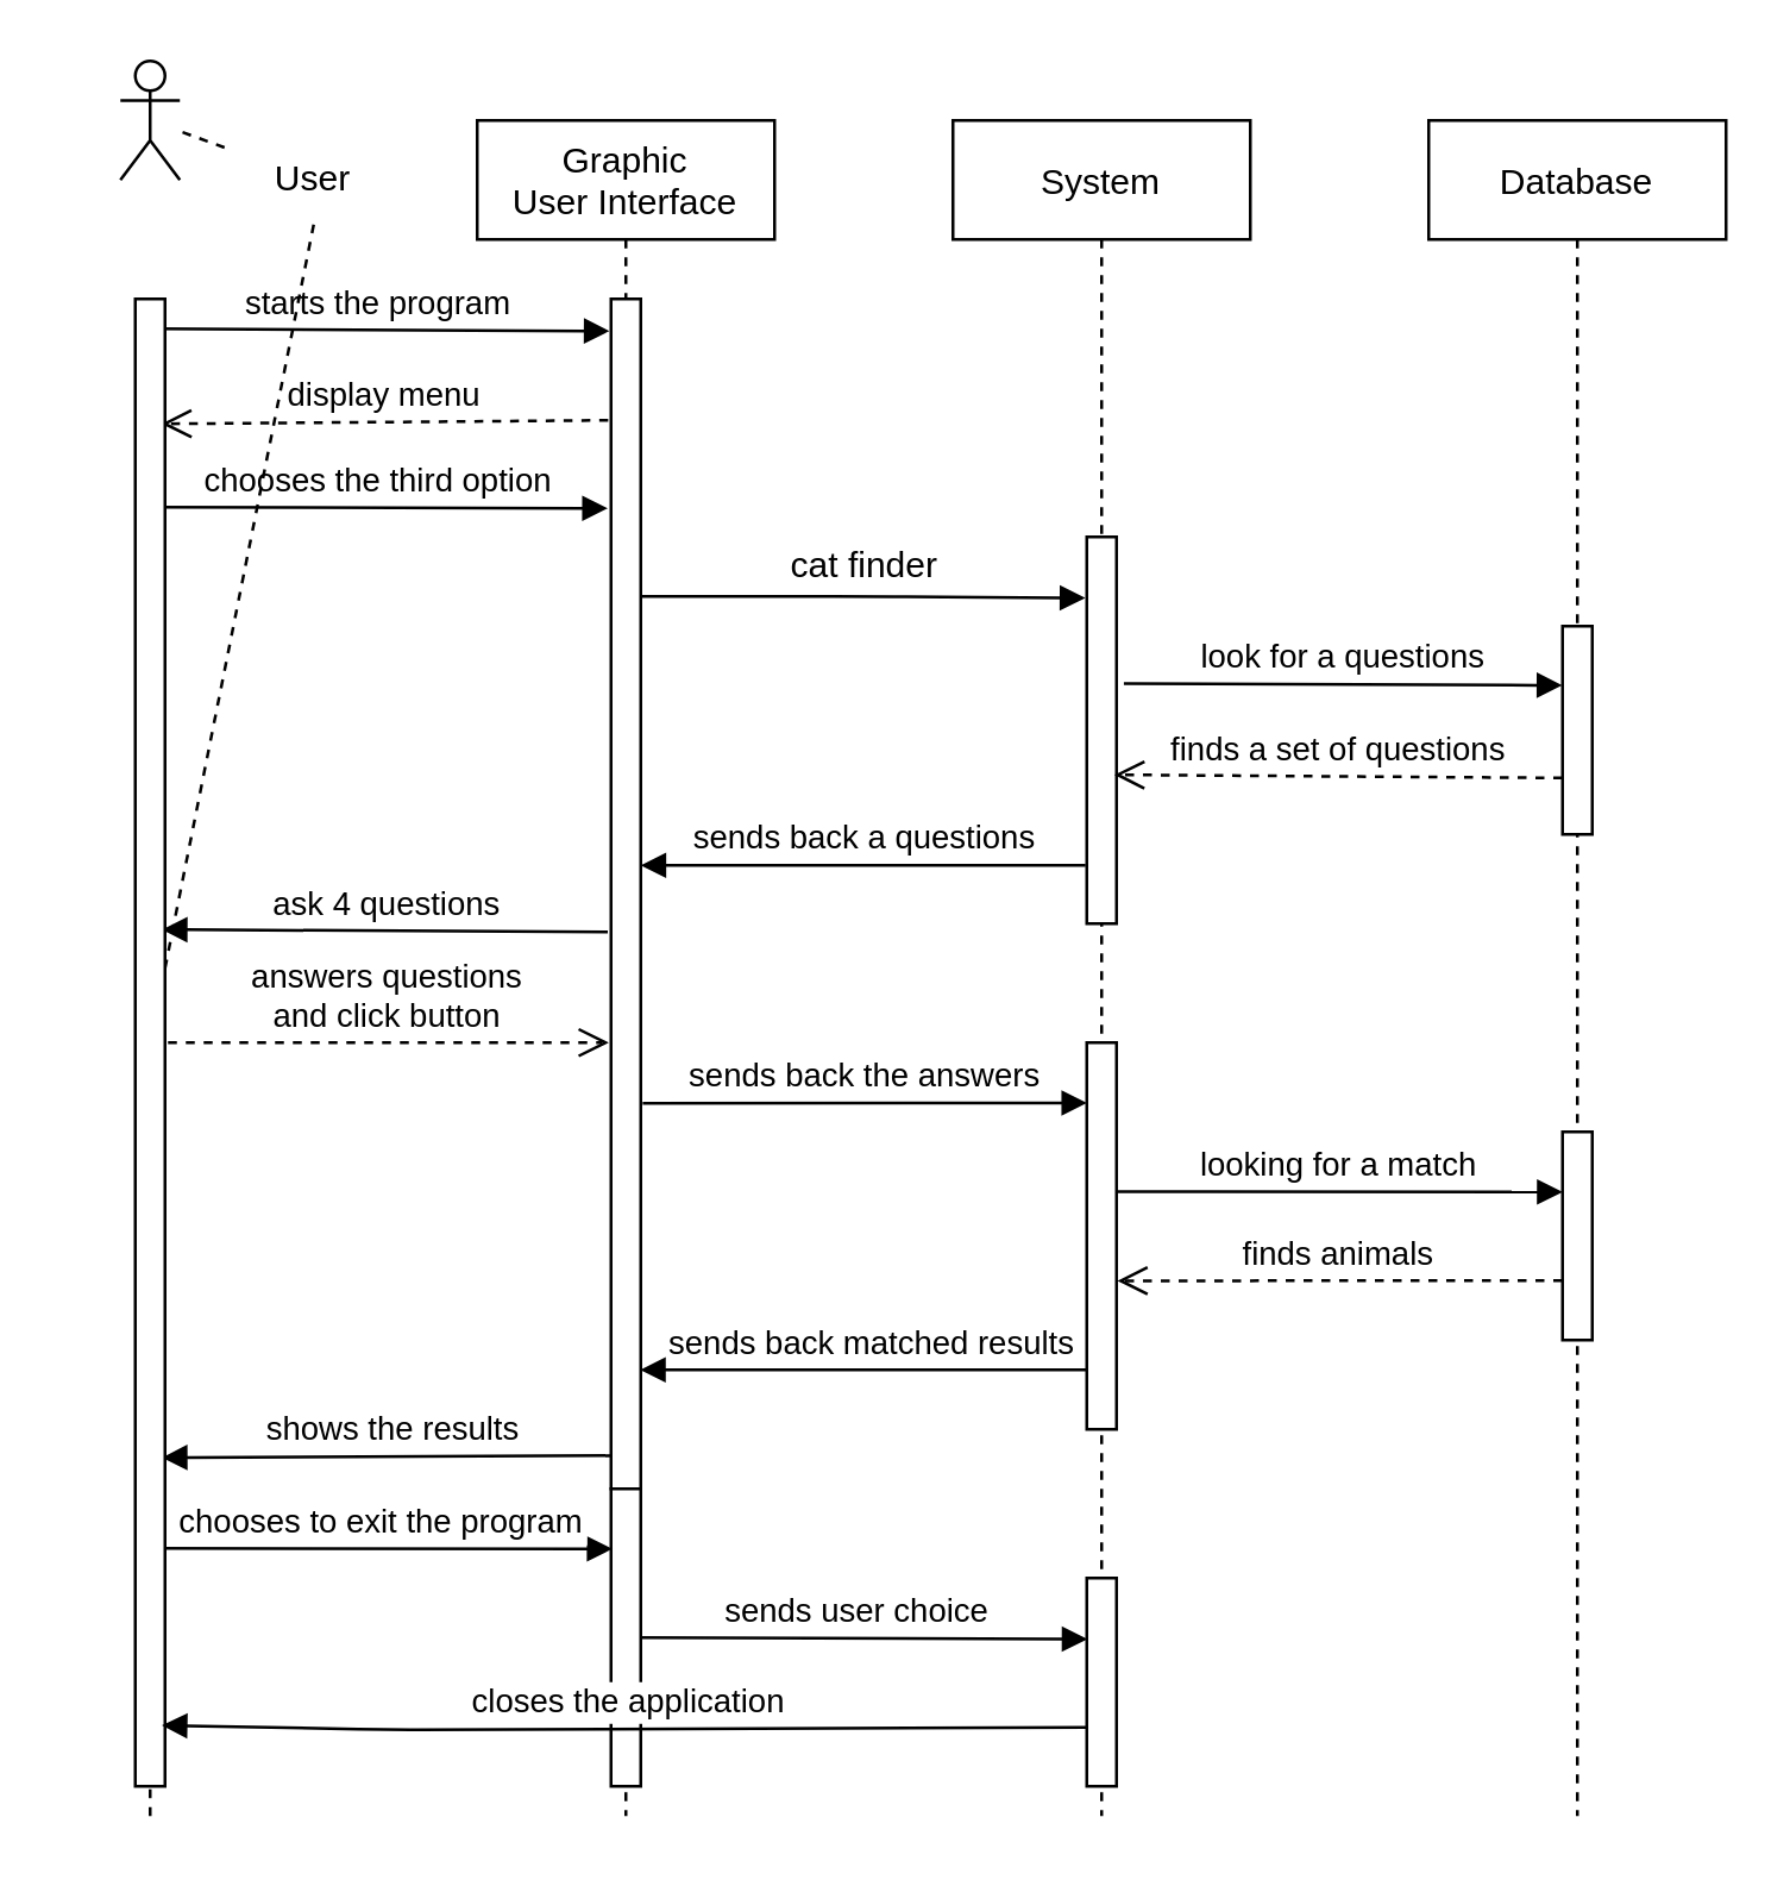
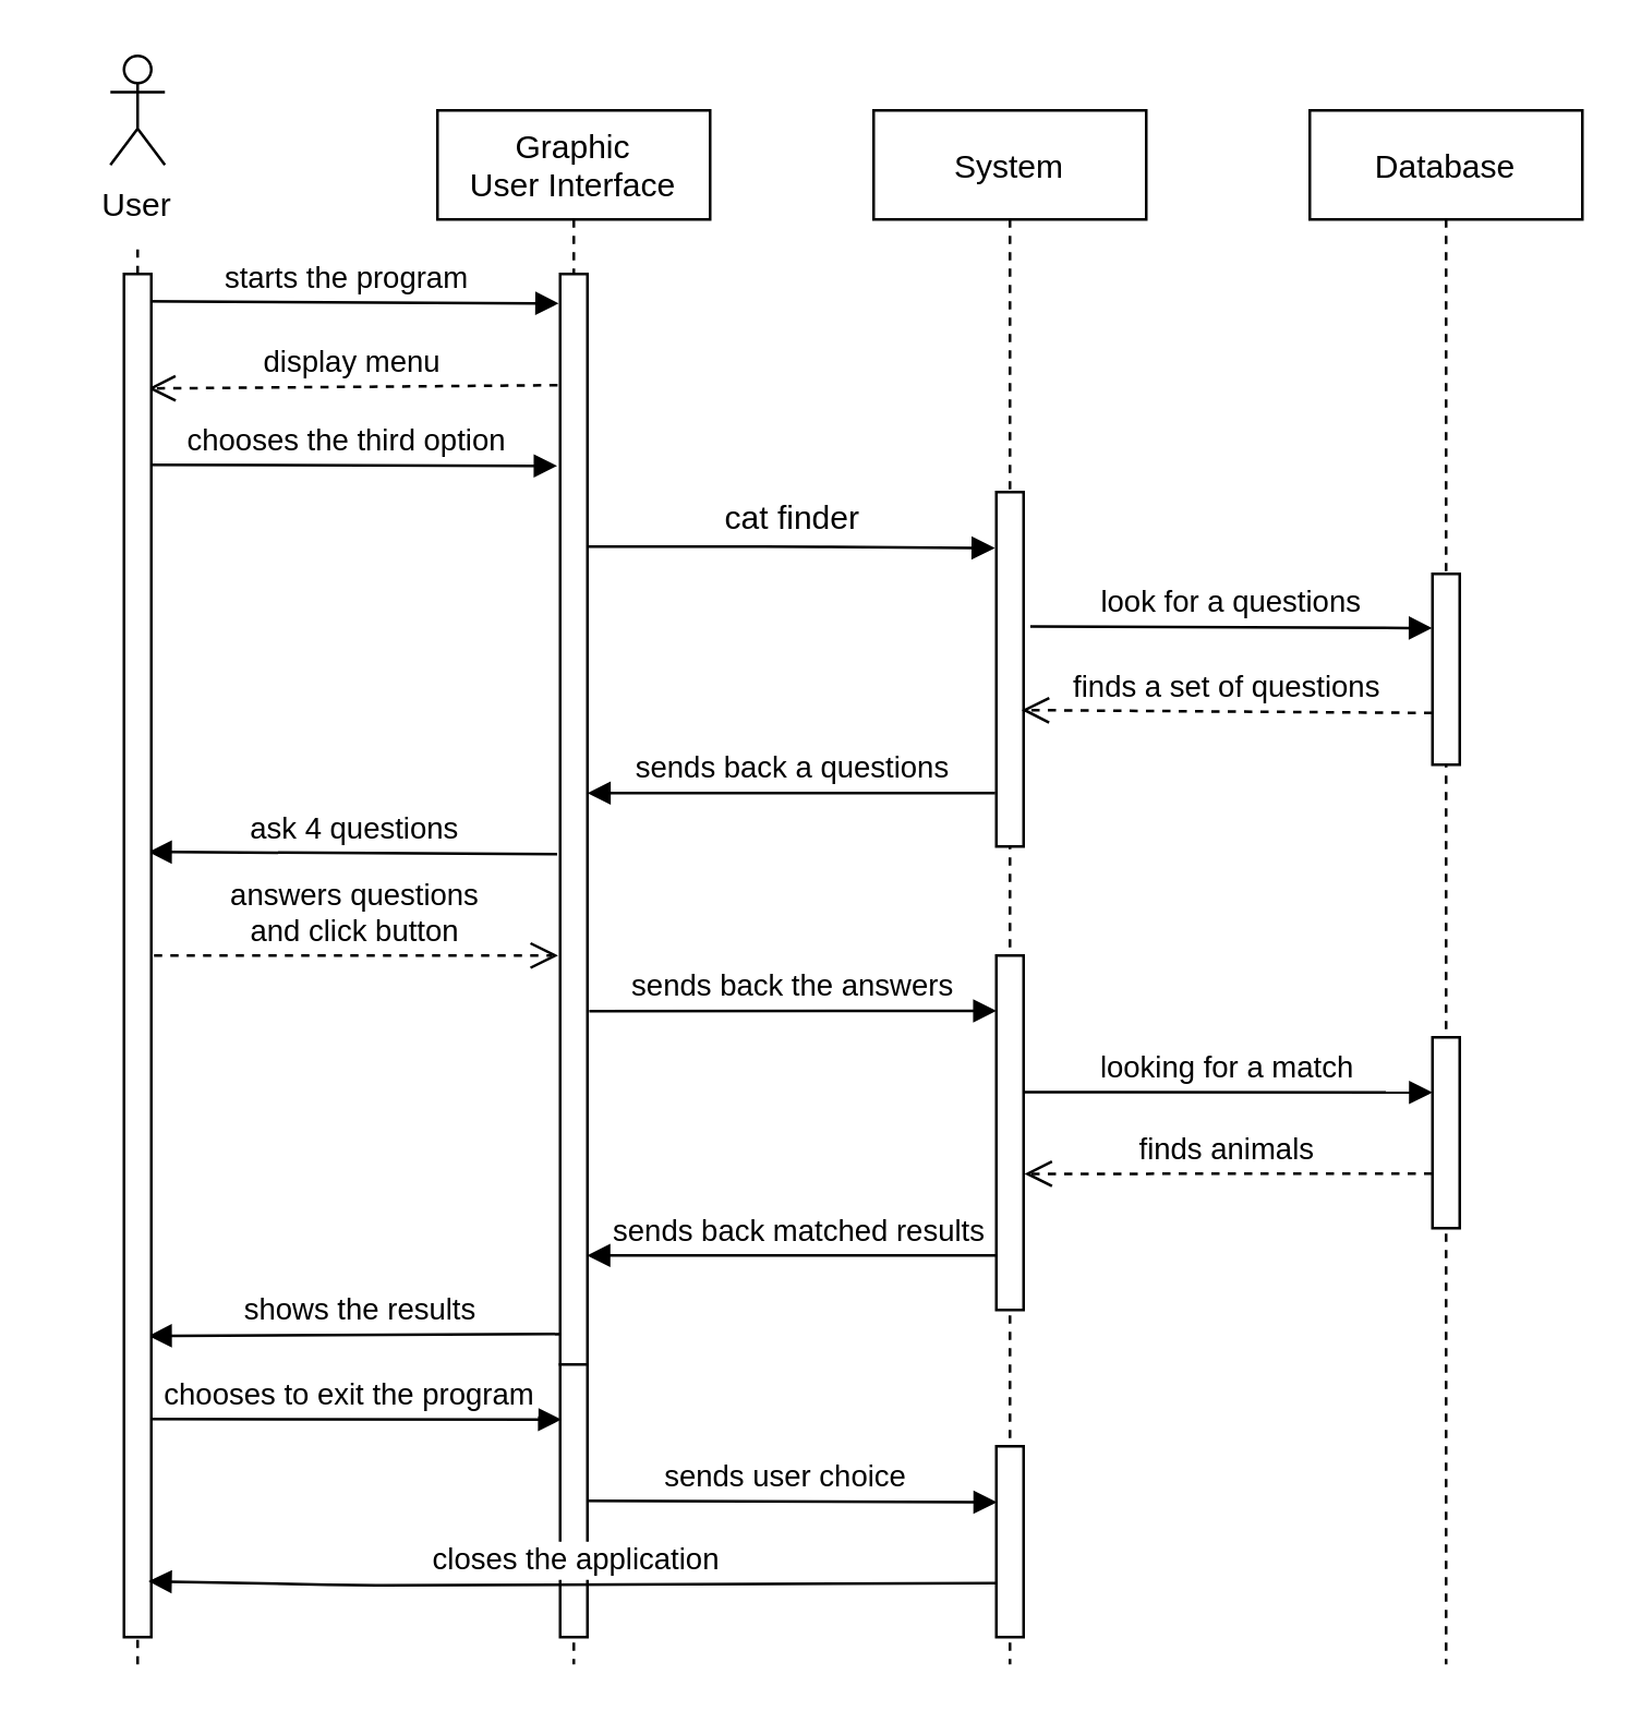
- <mxCell id="29" value="User" style="text;html=1;strokeColor=none;fillColor=none;align=center;verticalAlign=middle;whiteSpace=wrap;rounded=0;" vertex="1" parent="1"><mxGeometry x="75" y="45" width="60" height="30" as="geometry" /></mxCell>
+ <mxCell id="29" value="User" style="text;html=1;strokeColor=none;fillColor=none;align=center;verticalAlign=middle;whiteSpace=wrap;rounded=0;" vertex="1" parent="1"><mxGeometry x="20" y="60" width="60" height="30" as="geometry" /></mxCell>
